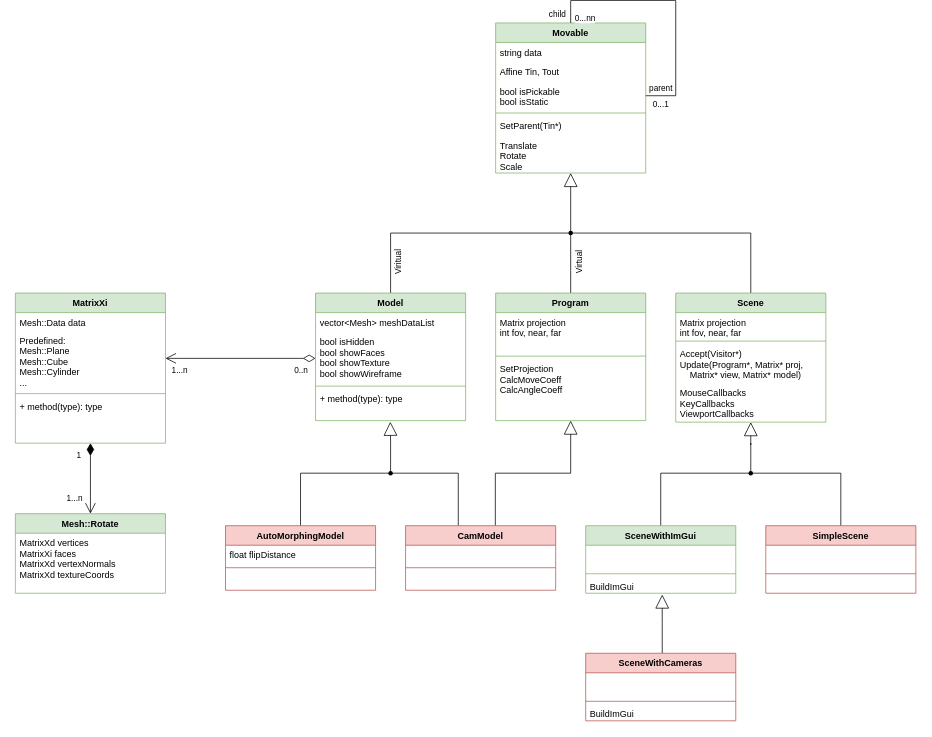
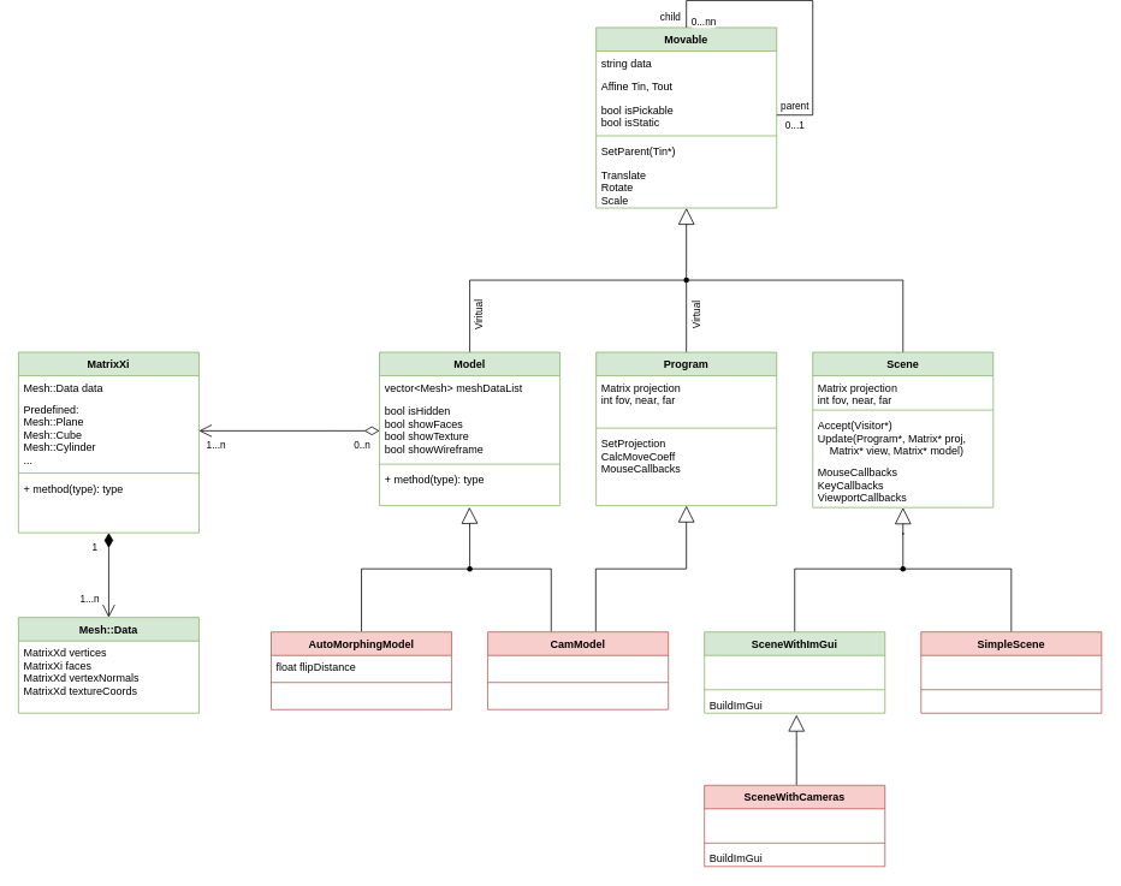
- <mxCell id="27" value="SetProjection&#10;CalcMoveCoeff&#10;CalcAngleCoeff&#10;" style="text;strokeColor=none;fillColor=none;align=left;verticalAlign=top;spacingLeft=4;spacingRight=4;overflow=hidden;rotatable=0;points=[[0,0.5],[1,0.5]];portConstraint=eastwest;" parent="24" vertex="1"><mxGeometry y="88" width="200" height="82" as="geometry" /></mxCell>
+ <mxCell id="27" value="SetProjection&#10;CalcMoveCoeff&#10;MouseCallbacks&#10;" style="text;strokeColor=none;fillColor=none;align=left;verticalAlign=top;spacingLeft=4;spacingRight=4;overflow=hidden;rotatable=0;points=[[0,0.5],[1,0.5]];portConstraint=eastwest;" parent="24" vertex="1"><mxGeometry y="88" width="200" height="82" as="geometry" /></mxCell>
- <mxCell id="74" value="Mesh::Rotate" style="swimlane;fontStyle=1;align=center;verticalAlign=top;childLayout=stackLayout;horizontal=1;startSize=26;horizontalStack=0;resizeParent=1;resizeParentMax=0;resizeLast=0;collapsible=1;marginBottom=0;fillColor=#d5e8d4;strokeColor=#82b366;" vertex="1" parent="1"><mxGeometry x="20" y="674" width="200" height="106" as="geometry" /></mxCell>
+ <mxCell id="74" value="Mesh::Data" style="swimlane;fontStyle=1;align=center;verticalAlign=top;childLayout=stackLayout;horizontal=1;startSize=26;horizontalStack=0;resizeParent=1;resizeParentMax=0;resizeLast=0;collapsible=1;marginBottom=0;fillColor=#d5e8d4;strokeColor=#82b366;" vertex="1" parent="1"><mxGeometry x="20" y="674" width="200" height="106" as="geometry" /></mxCell>
